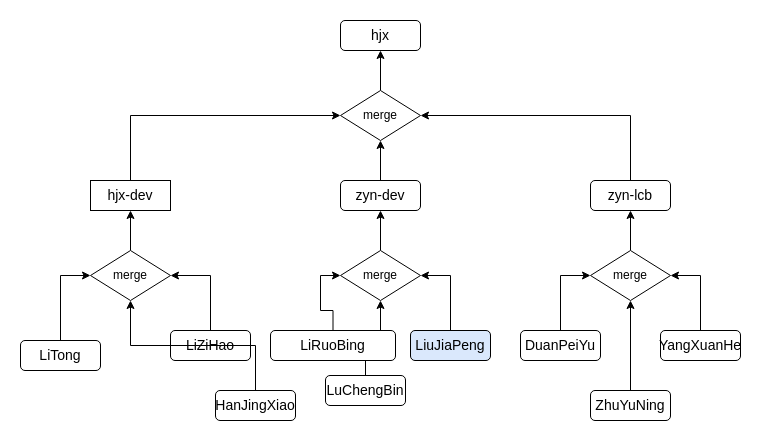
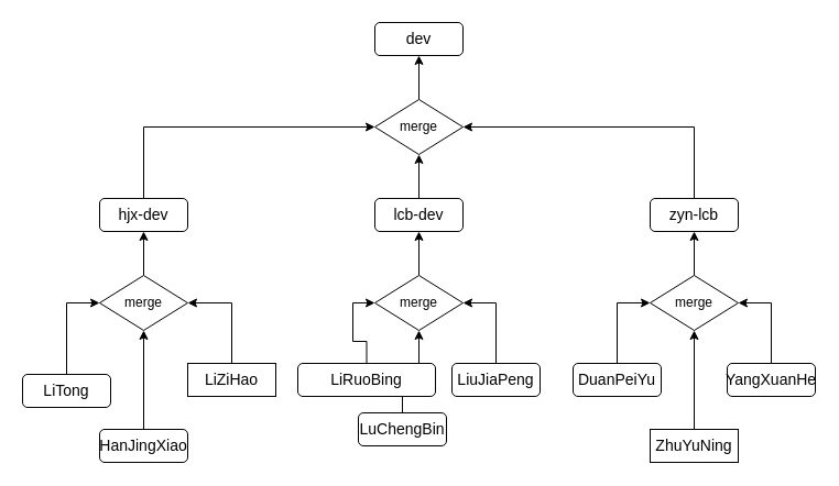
- <mxCell id="2" value="&lt;font style=&quot;font-size: 14px;&quot;&gt;hjx&lt;/font&gt;" style="rounded=1;whiteSpace=wrap;html=1;" vertex="1" parent="1"><mxGeometry x="340" y="20" width="80" height="30" as="geometry" /></mxCell>
+ <mxCell id="2" value="&lt;font style=&quot;font-size: 14px;&quot;&gt;dev&lt;/font&gt;" style="rounded=1;whiteSpace=wrap;html=1;" vertex="1" parent="1"><mxGeometry x="340" y="20" width="80" height="30" as="geometry" /></mxCell>
- <mxCell id="4" value="&lt;font style=&quot;font-size: 14px;&quot;&gt;hjx-dev&lt;/font&gt;" style="whiteSpace=wrap;html=1;rounded=0;" vertex="1" parent="1"><mxGeometry x="90" y="180" width="80" height="30" as="geometry" /></mxCell>
+ <mxCell id="4" value="&lt;font style=&quot;font-size: 14px;&quot;&gt;hjx-dev&lt;/font&gt;" style="rounded=1;whiteSpace=wrap;html=1;" vertex="1" parent="1"><mxGeometry x="90" y="180" width="80" height="30" as="geometry" /></mxCell>
- <mxCell id="8" value="&lt;font style=&quot;font-size: 14px;&quot;&gt;zyn-dev&lt;/font&gt;" style="rounded=1;whiteSpace=wrap;html=1;" vertex="1" parent="1"><mxGeometry x="340" y="180" width="80" height="30" as="geometry" /></mxCell>
+ <mxCell id="8" value="&lt;font style=&quot;font-size: 14px;&quot;&gt;lcb-dev&lt;/font&gt;" style="rounded=1;whiteSpace=wrap;html=1;" vertex="1" parent="1"><mxGeometry x="340" y="180" width="80" height="30" as="geometry" /></mxCell>
- <mxCell id="22" value="&lt;font style=&quot;font-size: 14px;&quot;&gt;LiZiHao&lt;/font&gt;" style="rounded=1;whiteSpace=wrap;html=1;" vertex="1" parent="1"><mxGeometry x="170" y="330" width="80" height="30" as="geometry" /></mxCell>
+ <mxCell id="22" value="&lt;font style=&quot;font-size: 14px;&quot;&gt;LiZiHao&lt;/font&gt;" style="whiteSpace=wrap;html=1;rounded=0;" vertex="1" parent="1"><mxGeometry x="170" y="330" width="80" height="30" as="geometry" /></mxCell>
- <mxCell id="28" value="&lt;font style=&quot;font-size: 14px;&quot;&gt;LiuJiaPeng&lt;/font&gt;" style="rounded=1;whiteSpace=wrap;html=1;fillColor=#dae8fc;" vertex="1" parent="1"><mxGeometry x="410" y="330" width="80" height="30" as="geometry" /></mxCell>
+ <mxCell id="28" value="&lt;font style=&quot;font-size: 14px;&quot;&gt;LiuJiaPeng&lt;/font&gt;" style="rounded=1;whiteSpace=wrap;html=1;" vertex="1" parent="1"><mxGeometry x="410" y="330" width="80" height="30" as="geometry" /></mxCell>
- <mxCell id="24" value="&lt;font style=&quot;font-size: 14px;&quot;&gt;HanJingXiao&lt;/font&gt;" style="rounded=1;whiteSpace=wrap;html=1;" vertex="1" parent="1"><mxGeometry x="215" y="390" width="80" height="30" as="geometry" /></mxCell>
+ <mxCell id="24" value="&lt;font style=&quot;font-size: 14px;&quot;&gt;HanJingXiao&lt;/font&gt;" style="rounded=1;whiteSpace=wrap;html=1;" vertex="1" parent="1"><mxGeometry x="90" y="390" width="80" height="30" as="geometry" /></mxCell>
- <mxCell id="30" value="&lt;span style=&quot;font-size: 14px;&quot;&gt;ZhuYuNing&lt;/span&gt;" style="rounded=1;whiteSpace=wrap;html=1;" vertex="1" parent="1"><mxGeometry x="590" y="390" width="80" height="30" as="geometry" /></mxCell>
+ <mxCell id="30" value="&lt;span style=&quot;font-size: 14px;&quot;&gt;ZhuYuNing&lt;/span&gt;" style="whiteSpace=wrap;html=1;rounded=0;" vertex="1" parent="1"><mxGeometry x="590" y="390" width="80" height="30" as="geometry" /></mxCell>
